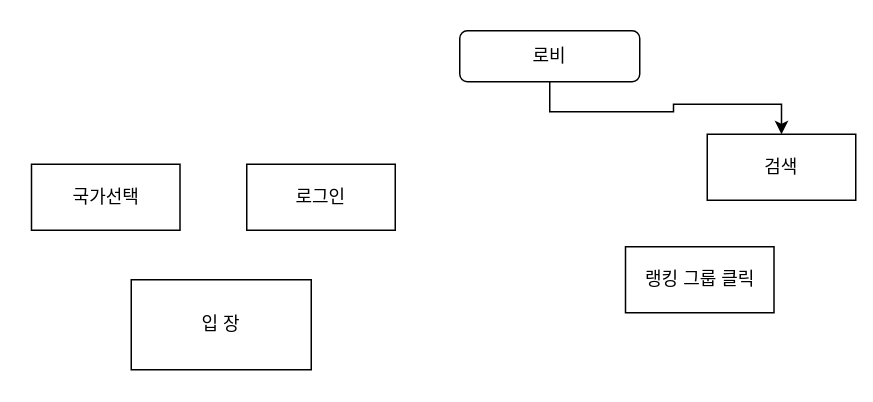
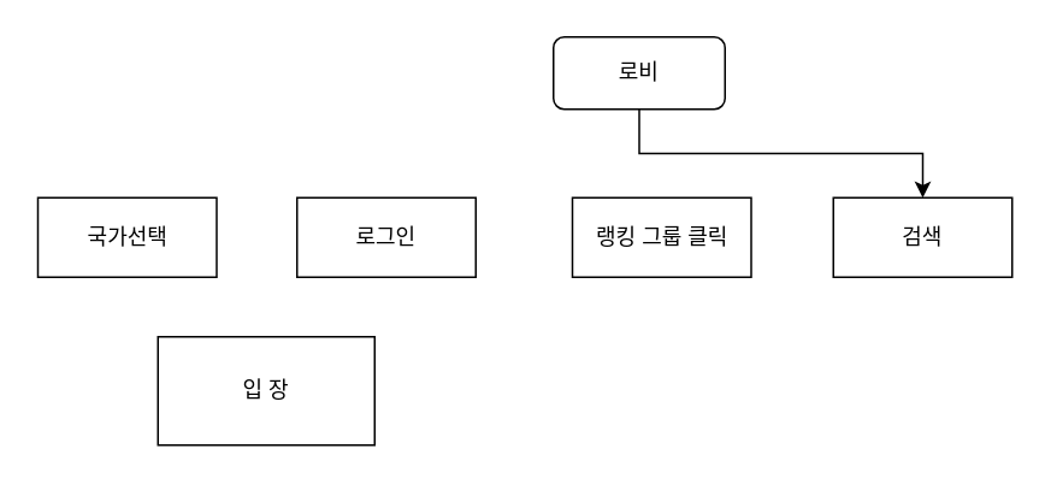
- <mxCell id="3" value="로비" style="rounded=1;whiteSpace=wrap;html=1;fontSize=12;glass=0;strokeWidth=1;shadow=0;" parent="1" vertex="1"><mxGeometry x="306" y="20" width="120" height="34" as="geometry" /></mxCell>
+ <mxCell id="3" value="로비" style="rounded=1;whiteSpace=wrap;html=1;fontSize=12;glass=0;strokeWidth=1;shadow=0;" parent="1" vertex="1"><mxGeometry x="306" y="20" width="95" height="40" as="geometry" /></mxCell>
- <mxCell id="6" value="검색" style="rounded=0;whiteSpace=wrap;html=1;" vertex="1" parent="1"><mxGeometry x="471" y="89" width="99" height="44" as="geometry" /></mxCell>
+ <mxCell id="6" value="검색" style="rounded=0;whiteSpace=wrap;html=1;" vertex="1" parent="1"><mxGeometry x="461" y="109" width="99" height="44" as="geometry" /></mxCell>
- <mxCell id="5" value="랭킹 그룹 클릭" style="rounded=0;whiteSpace=wrap;html=1;" vertex="1" parent="1"><mxGeometry x="416.5" y="164" width="99" height="44" as="geometry" /></mxCell>
+ <mxCell id="5" value="랭킹 그룹 클릭" style="rounded=0;whiteSpace=wrap;html=1;" vertex="1" parent="1"><mxGeometry x="316.5" y="109" width="99" height="44" as="geometry" /></mxCell>
